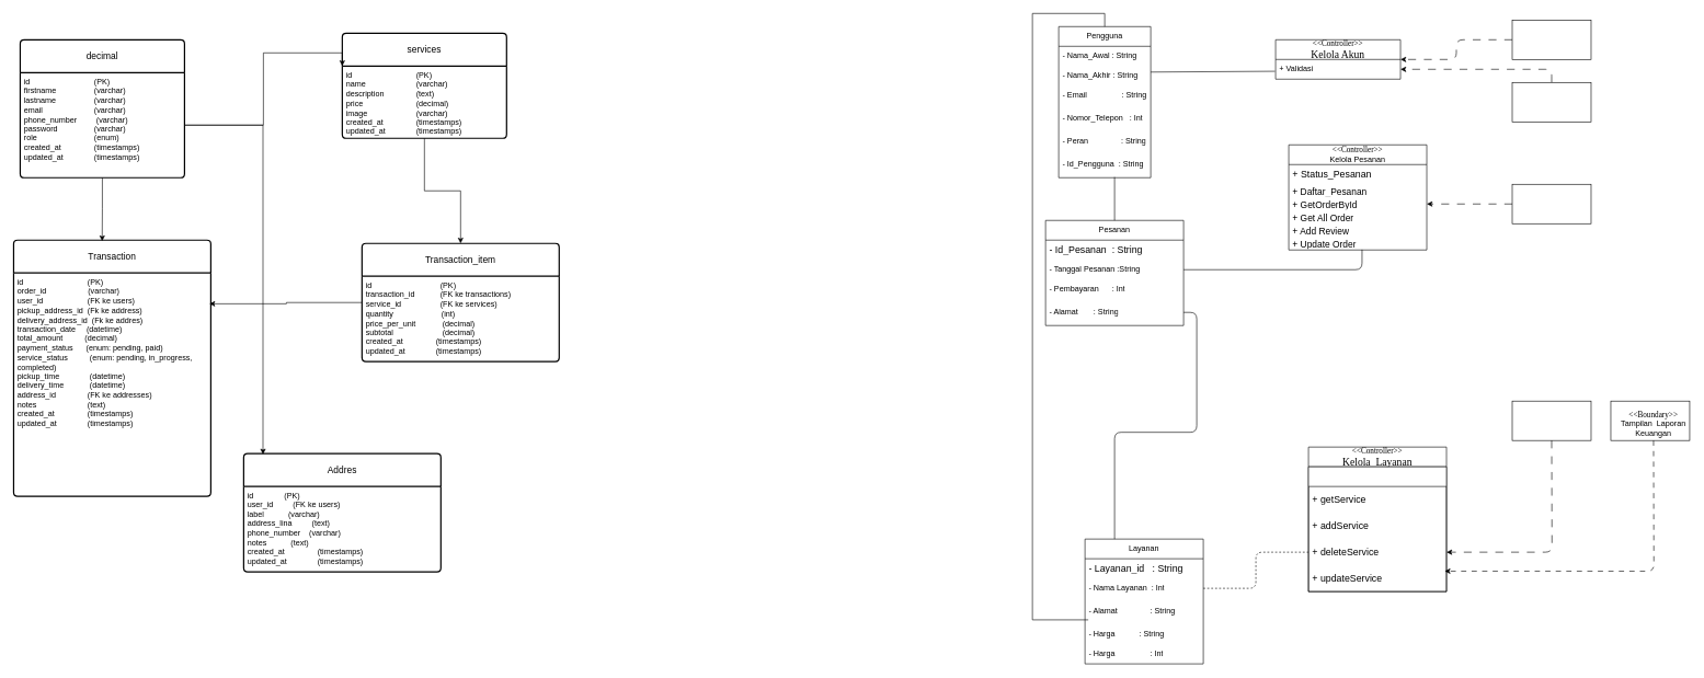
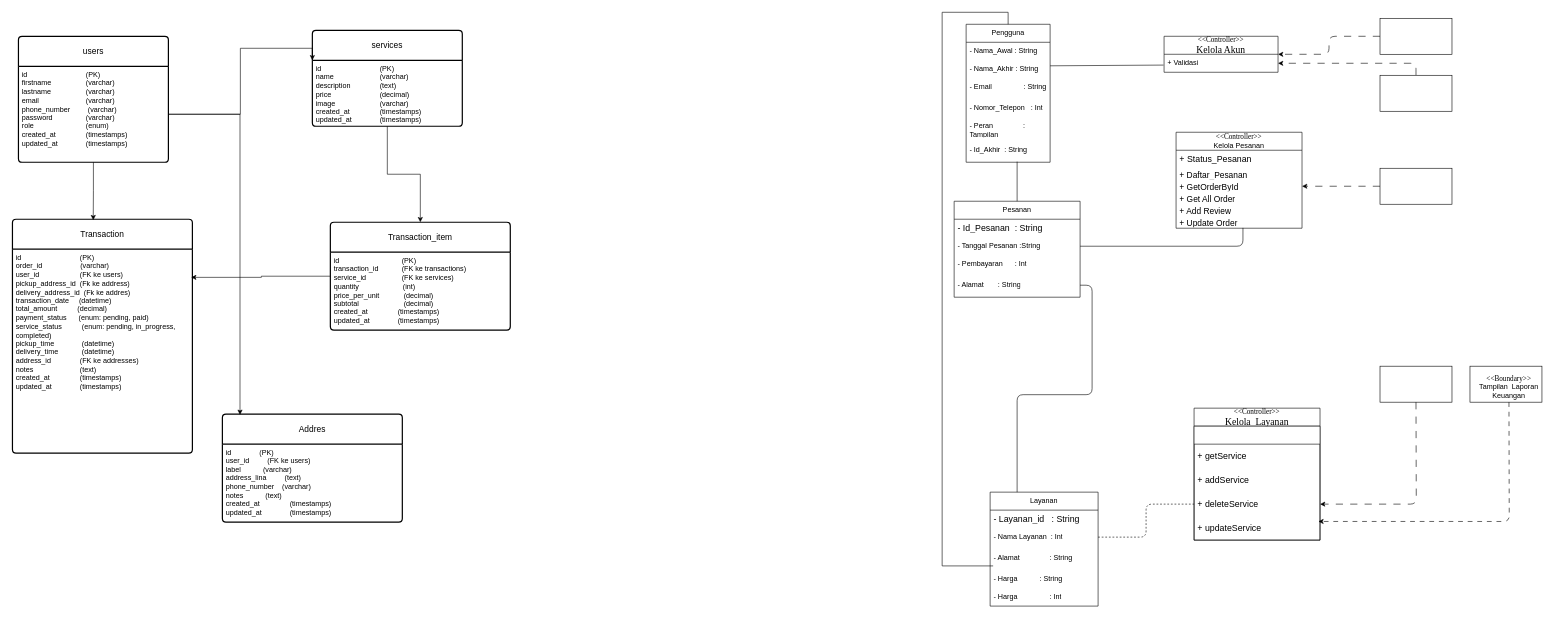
- <mxCell id="52" value="decimal" style="swimlane;childLayout=stackLayout;horizontal=1;startSize=50;horizontalStack=0;rounded=1;fontSize=14;fontStyle=0;strokeWidth=2;resizeParent=0;resizeLast=1;shadow=0;dashed=0;align=center;arcSize=4;whiteSpace=wrap;html=1;" vertex="1" parent="1"><mxGeometry x="30" y="60" width="250" height="210" as="geometry" /></mxCell>
+ <mxCell id="52" value="users" style="swimlane;childLayout=stackLayout;horizontal=1;startSize=50;horizontalStack=0;rounded=1;fontSize=14;fontStyle=0;strokeWidth=2;resizeParent=0;resizeLast=1;shadow=0;dashed=0;align=center;arcSize=4;whiteSpace=wrap;html=1;" vertex="1" parent="1"><mxGeometry x="30" y="60" width="250" height="210" as="geometry" /></mxCell>
- <mxCell id="17" value="- Peran&amp;nbsp; &amp;nbsp; &amp;nbsp; &amp;nbsp; &amp;nbsp; &amp;nbsp; &amp;nbsp; &amp;nbsp;: String" style="text;strokeColor=none;fillColor=none;align=left;verticalAlign=middle;spacingLeft=4;spacingRight=4;overflow=hidden;points=[[0,0.5],[1,0.5]];portConstraint=eastwest;rotatable=0;whiteSpace=wrap;html=1;" parent="12" vertex="1"><mxGeometry y="160" width="140" height="30" as="geometry" /></mxCell>
+ <mxCell id="17" value="- Peran&amp;nbsp; &amp;nbsp; &amp;nbsp; &amp;nbsp; &amp;nbsp; &amp;nbsp; &amp;nbsp; &amp;nbsp;: Tampilan" style="text;strokeColor=none;fillColor=none;align=left;verticalAlign=middle;spacingLeft=4;spacingRight=4;overflow=hidden;points=[[0,0.5],[1,0.5]];portConstraint=eastwest;rotatable=0;whiteSpace=wrap;html=1;" parent="12" vertex="1"><mxGeometry y="160" width="140" height="30" as="geometry" /></mxCell>
- <mxCell id="18" value="- Id_Pengguna&amp;nbsp; : String&amp;nbsp;" style="text;strokeColor=none;fillColor=none;align=left;verticalAlign=middle;spacingLeft=4;spacingRight=4;overflow=hidden;points=[[0,0.5],[1,0.5]];portConstraint=eastwest;rotatable=0;whiteSpace=wrap;html=1;" parent="12" vertex="1"><mxGeometry y="190" width="140" height="40" as="geometry" /></mxCell>
+ <mxCell id="18" value="- Id_Akhir&amp;nbsp; : String&amp;nbsp;" style="text;strokeColor=none;fillColor=none;align=left;verticalAlign=middle;spacingLeft=4;spacingRight=4;overflow=hidden;points=[[0,0.5],[1,0.5]];portConstraint=eastwest;rotatable=0;whiteSpace=wrap;html=1;" parent="12" vertex="1"><mxGeometry y="190" width="140" height="40" as="geometry" /></mxCell>
